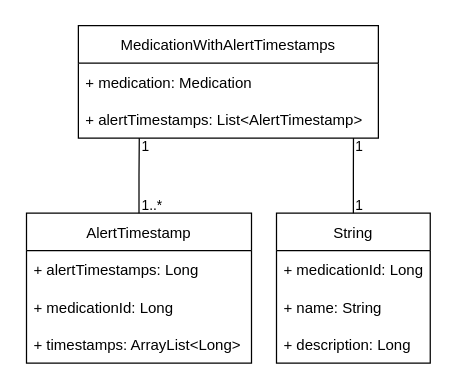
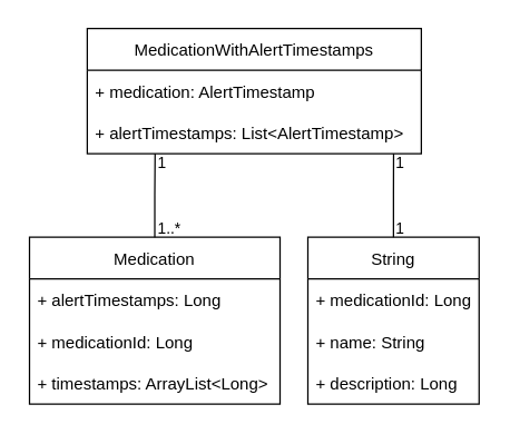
- <mxCell id="3" value="+ medication: Medication" style="text;strokeColor=none;fillColor=none;align=left;verticalAlign=middle;spacingLeft=4;spacingRight=4;overflow=hidden;points=[[0,0.5],[1,0.5]];portConstraint=eastwest;rotatable=0;" parent="2" vertex="1"><mxGeometry y="30" width="240" height="30" as="geometry" /></mxCell>
+ <mxCell id="3" value="+ medication: AlertTimestamp" style="text;strokeColor=none;fillColor=none;align=left;verticalAlign=middle;spacingLeft=4;spacingRight=4;overflow=hidden;points=[[0,0.5],[1,0.5]];portConstraint=eastwest;rotatable=0;" parent="2" vertex="1"><mxGeometry y="30" width="240" height="30" as="geometry" /></mxCell>
- <mxCell id="10" value="AlertTimestamp" style="swimlane;fontStyle=0;childLayout=stackLayout;horizontal=1;startSize=30;horizontalStack=0;resizeParent=1;resizeParentMax=0;resizeLast=0;collapsible=1;marginBottom=0;" parent="5" vertex="1"><mxGeometry width="180" height="120" as="geometry" /></mxCell>
+ <mxCell id="10" value="Medication" style="swimlane;fontStyle=0;childLayout=stackLayout;horizontal=1;startSize=30;horizontalStack=0;resizeParent=1;resizeParentMax=0;resizeLast=0;collapsible=1;marginBottom=0;" parent="5" vertex="1"><mxGeometry width="180" height="120" as="geometry" /></mxCell>
